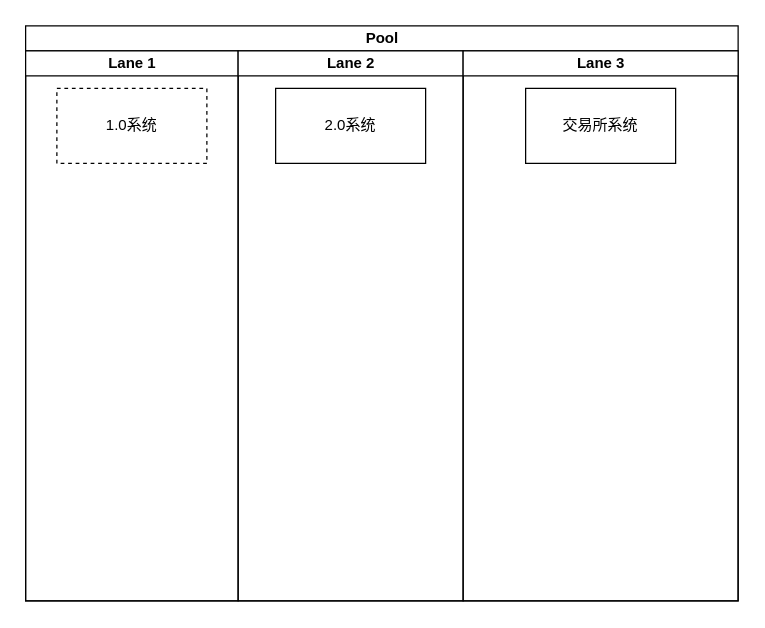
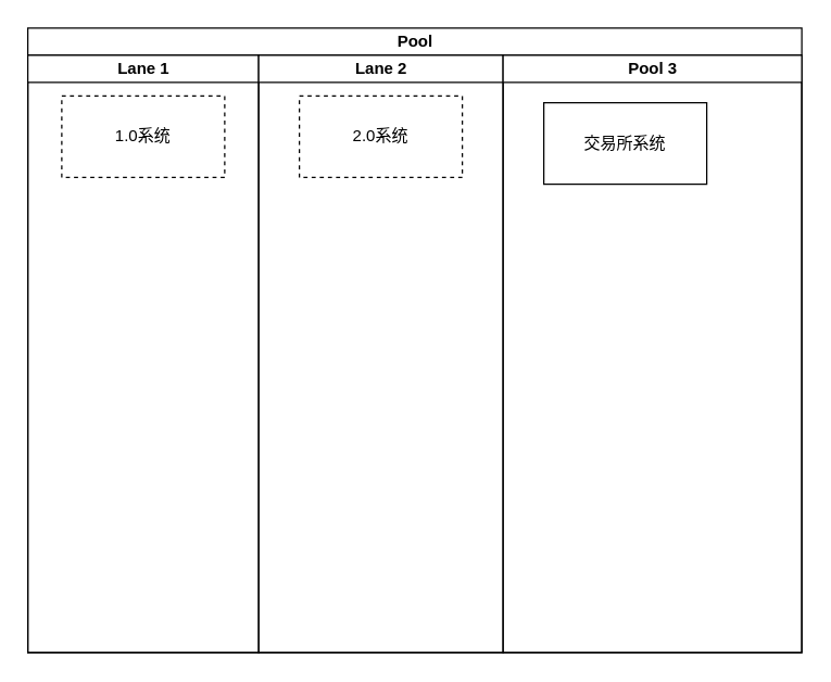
- <mxCell id="7" value="Lane 3" style="swimlane;html=1;startSize=20;" vertex="1" parent="2"><mxGeometry x="350" y="20" width="220" height="440" as="geometry"><mxRectangle x="260" y="20" width="30" height="440" as="alternateBounds" /></mxGeometry></mxCell>
+ <mxCell id="7" value="Pool 3" style="swimlane;html=1;startSize=20;" vertex="1" parent="2"><mxGeometry x="350" y="20" width="220" height="440" as="geometry"><mxRectangle x="260" y="20" width="30" height="440" as="alternateBounds" /></mxGeometry></mxCell>
- <mxCell id="6" value="2.0系统" style="rounded=0;whiteSpace=wrap;html=1;" vertex="1" parent="5"><mxGeometry x="30" y="30" width="120" height="60" as="geometry" /></mxCell>
+ <mxCell id="6" value="2.0系统" style="rounded=0;whiteSpace=wrap;html=1;dashed=1;" vertex="1" parent="5"><mxGeometry x="30" y="30" width="120" height="60" as="geometry" /></mxCell>
- <mxCell id="8" value="交易所系统" style="rounded=0;whiteSpace=wrap;html=1;" vertex="1" parent="7"><mxGeometry x="50" y="30" width="120" height="60" as="geometry" /></mxCell>
+ <mxCell id="8" value="交易所系统" style="rounded=0;whiteSpace=wrap;html=1;" vertex="1" parent="7"><mxGeometry x="30" y="35" width="120" height="60" as="geometry" /></mxCell>
